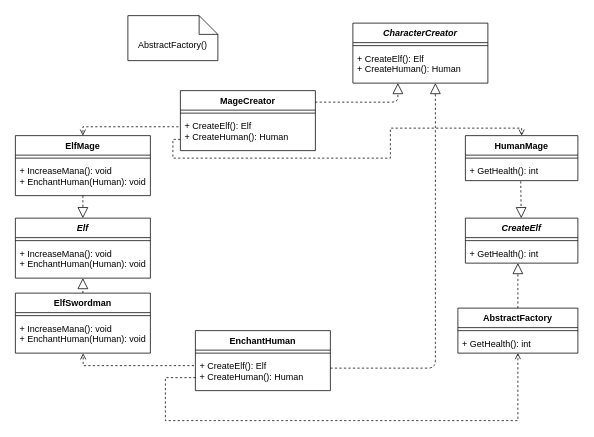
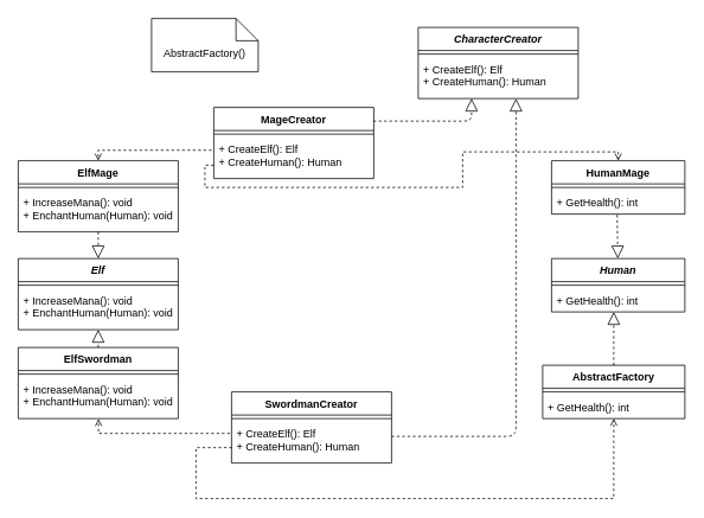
- <mxCell id="17" value="CreateElf" style="swimlane;fontStyle=3;align=center;verticalAlign=top;childLayout=stackLayout;horizontal=1;startSize=26;horizontalStack=0;resizeParent=1;resizeParentMax=0;resizeLast=0;collapsible=1;marginBottom=0;strokeWidth=1;" parent="1" vertex="1"><mxGeometry x="620" y="290" width="150" height="60" as="geometry" /></mxCell>
+ <mxCell id="17" value="Human" style="swimlane;fontStyle=3;align=center;verticalAlign=top;childLayout=stackLayout;horizontal=1;startSize=26;horizontalStack=0;resizeParent=1;resizeParentMax=0;resizeLast=0;collapsible=1;marginBottom=0;strokeWidth=1;" parent="1" vertex="1"><mxGeometry x="620" y="290" width="150" height="60" as="geometry" /></mxCell>
- <mxCell id="28" value="EnchantHuman" style="swimlane;fontStyle=1;align=center;verticalAlign=top;childLayout=stackLayout;horizontal=1;startSize=26;horizontalStack=0;resizeParent=1;resizeParentMax=0;resizeLast=0;collapsible=1;marginBottom=0;strokeWidth=1;" parent="1" vertex="1"><mxGeometry x="260" y="440" width="180" height="80" as="geometry" /></mxCell>
+ <mxCell id="28" value="SwordmanCreator" style="swimlane;fontStyle=1;align=center;verticalAlign=top;childLayout=stackLayout;horizontal=1;startSize=26;horizontalStack=0;resizeParent=1;resizeParentMax=0;resizeLast=0;collapsible=1;marginBottom=0;strokeWidth=1;" parent="1" vertex="1"><mxGeometry x="260" y="440" width="180" height="80" as="geometry" /></mxCell>
